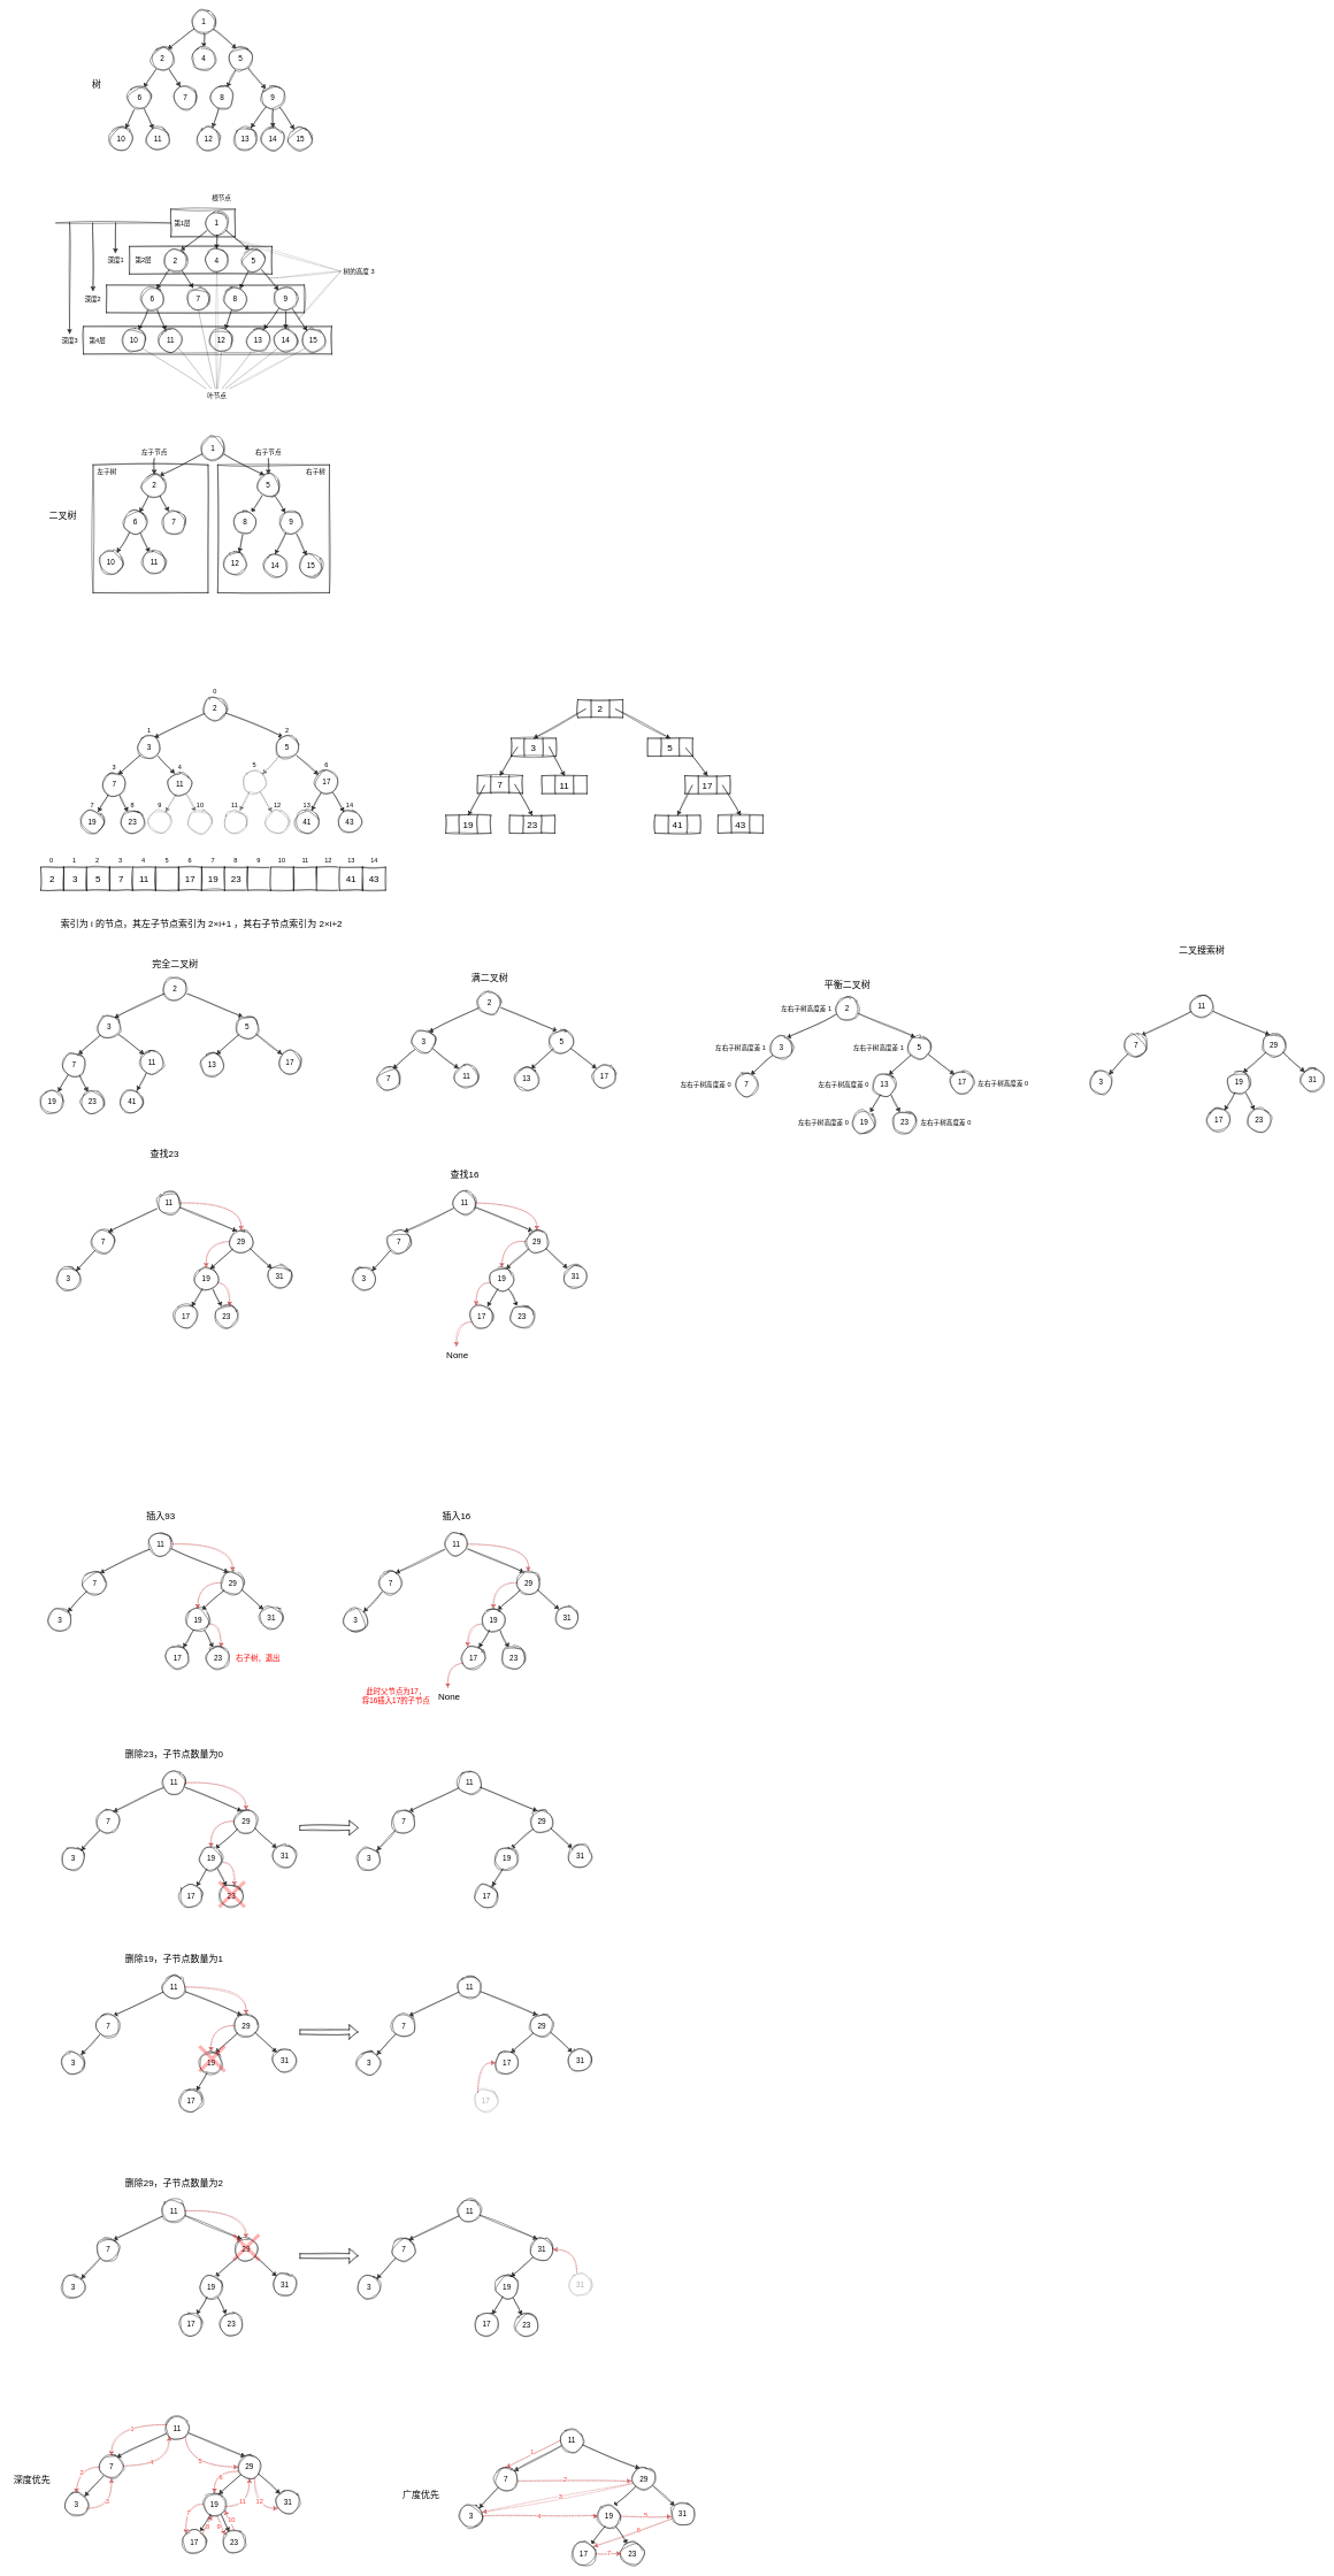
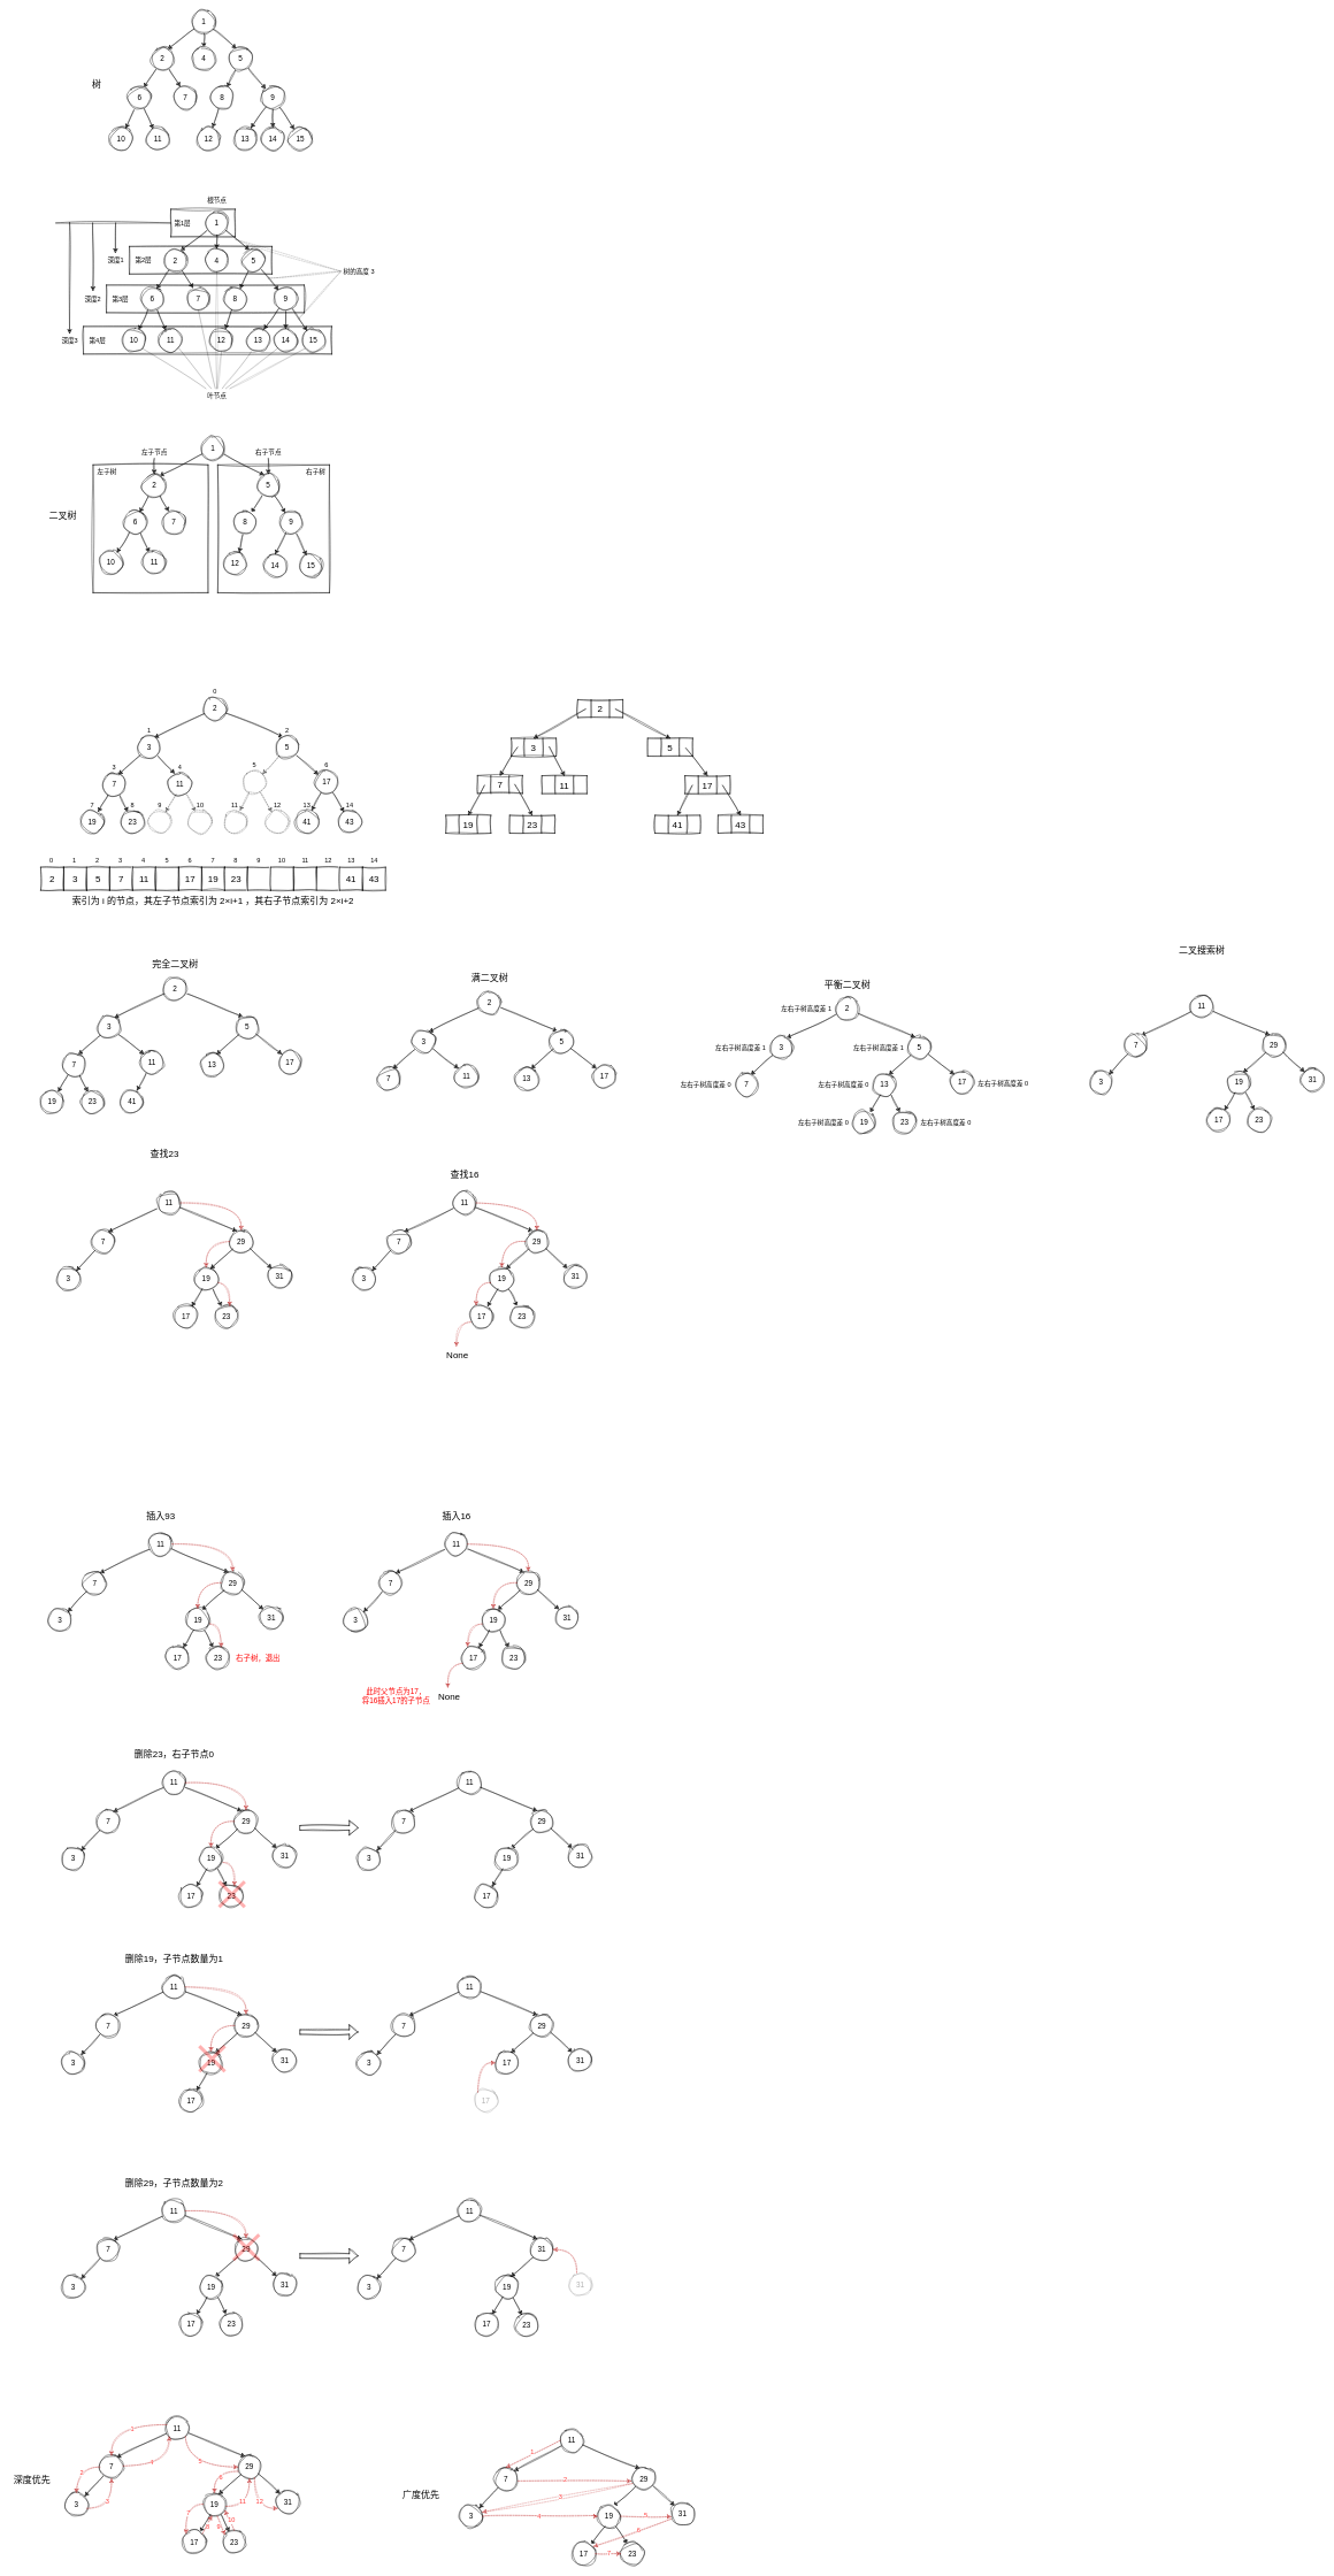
- <mxCell id="66" value="根节点" style="text;html=1;align=center;verticalAlign=middle;resizable=0;points=[];autosize=1;strokeColor=none;fillColor=none;fontSize=14;fontFamily=Helvetica;sketch=1;hachureGap=4;jiggle=2;curveFitting=1;" parent="1" vertex="1"><mxGeometry x="446" y="413" width="70" height="30" as="geometry" /></mxCell>
+ <mxCell id="66" value="根节点" style="text;html=1;align=center;verticalAlign=middle;resizable=0;points=[];autosize=1;strokeColor=none;fillColor=none;fontSize=14;fontFamily=Helvetica;sketch=1;hachureGap=4;jiggle=2;curveFitting=1;" parent="1" vertex="1"><mxGeometry x="436" y="418" width="70" height="30" as="geometry" /></mxCell>
+ <mxCell id="78" value="第3层" style="text;html=1;align=center;verticalAlign=middle;resizable=0;points=[];autosize=1;strokeColor=none;fillColor=none;fontSize=14;fontFamily=Helvetica;sketch=1;hachureGap=4;jiggle=2;curveFitting=1;" parent="1" vertex="1"><mxGeometry x="231" y="633" width="60" height="30" as="geometry" /></mxCell>
- <mxCell id="196" value="索引为 i 的节点，其左子节点索引为 2×i+1 ，其右子节点索引为 2×i+2" style="text;html=1;strokeColor=none;fillColor=none;align=center;verticalAlign=middle;whiteSpace=wrap;rounded=0;dashed=1;sketch=1;hachureGap=4;jiggle=2;curveFitting=1;fontFamily=Helvetica;fontSize=20;opacity=50;" parent="1" vertex="1"><mxGeometry x="96" y="1990" width="684" height="30" as="geometry" /></mxCell>
+ <mxCell id="196" value="索引为 i 的节点，其左子节点索引为 2×i+1 ，其右子节点索引为 2×i+2" style="text;html=1;strokeColor=none;fillColor=none;align=center;verticalAlign=middle;whiteSpace=wrap;rounded=0;dashed=1;sketch=1;hachureGap=4;jiggle=2;curveFitting=1;fontFamily=Helvetica;fontSize=20;opacity=50;" parent="1" vertex="1"><mxGeometry x="121" y="1940" width="684" height="30" as="geometry" /></mxCell>
- <mxCell id="386" value="删除23，子节点数量为0" style="text;html=1;align=center;verticalAlign=middle;resizable=0;points=[];autosize=1;strokeColor=none;fillColor=none;fontSize=20;fontFamily=Helvetica;sketch=1;hachureGap=4;jiggle=2;curveFitting=1;" vertex="1" parent="1"><mxGeometry x="262.5" y="3795" width="231" height="36" as="geometry" /></mxCell>
+ <mxCell id="386" value="删除23，右子节点0" style="text;html=1;align=center;verticalAlign=middle;resizable=0;points=[];autosize=1;strokeColor=none;fillColor=none;fontSize=20;fontFamily=Helvetica;sketch=1;hachureGap=4;jiggle=2;curveFitting=1;" vertex="1" parent="1"><mxGeometry x="262.5" y="3795" width="231" height="36" as="geometry" /></mxCell>
